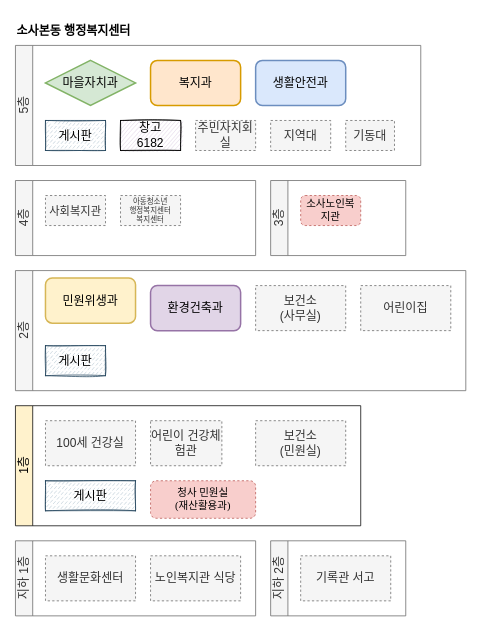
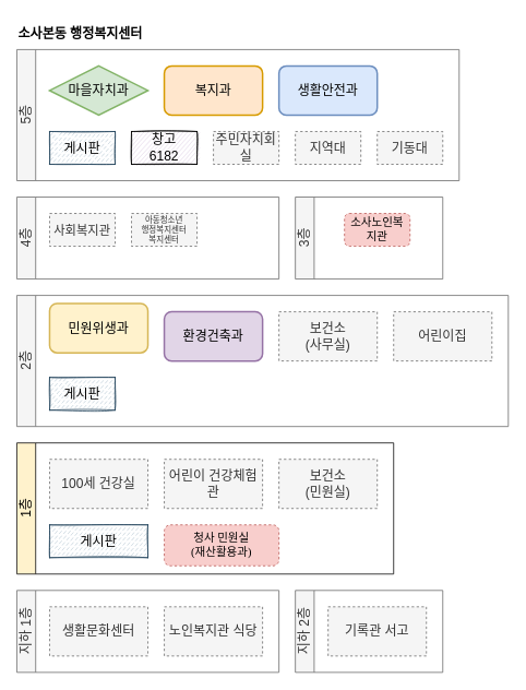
- <mxCell id="11" value="기동대" style="rounded=0;whiteSpace=wrap;html=1;fontSize=16;strokeWidth=1;sketch=0;fillColor=#f5f5f5;fontColor=#333333;strokeColor=#666666;dashed=1;" parent="3" vertex="1"><mxGeometry x="440" y="100" width="65" height="40" as="geometry" /></mxCell>
+ <mxCell id="11" value="기동대" style="rounded=0;whiteSpace=wrap;html=1;fontSize=16;strokeWidth=1;sketch=0;fillColor=#f5f5f5;fontColor=#333333;strokeColor=#666666;dashed=1;" parent="3" vertex="1"><mxGeometry x="440" y="100" width="80" height="40" as="geometry" /></mxCell>
- <mxCell id="16" value="소사노인복지관" style="rounded=1;whiteSpace=wrap;html=1;fontSize=14;dashed=1;fillColor=#f8cecc;strokeColor=#b85450;spacing=2;spacingTop=2;spacingBottom=2;spacingLeft=2;spacingRight=2;fontFamily=Nanum Gothic;fontSource=https%3A%2F%2Ffonts.googleapis.com%2Fcss%3Ffamily%3DNanum%2BGothic;" parent="15" vertex="1"><mxGeometry x="40" y="20" width="80" height="40" as="geometry" /></mxCell>
+ <mxCell id="16" value="소사노인복지관" style="rounded=1;whiteSpace=wrap;html=1;fontSize=14;dashed=1;fillColor=#f8cecc;strokeColor=#b85450;spacing=2;spacingTop=2;spacingBottom=2;spacingLeft=2;spacingRight=2;fontFamily=Nanum Gothic;fontSource=https%3A%2F%2Ffonts.googleapis.com%2Fcss%3Ffamily%3DNanum%2BGothic;" parent="15" vertex="1"><mxGeometry x="60" y="20" width="80" height="40" as="geometry" /></mxCell>
- <mxCell id="25" value="어린이 건강체험관" style="rounded=0;whiteSpace=wrap;html=1;fontSize=16;fillColor=#f5f5f5;strokeColor=#666666;fontColor=#333333;dashed=1;" parent="23" vertex="1"><mxGeometry x="180" y="20" width="95" height="60" as="geometry" /></mxCell>
+ <mxCell id="25" value="어린이 건강체험관" style="rounded=0;whiteSpace=wrap;html=1;fontSize=16;fillColor=#f5f5f5;strokeColor=#666666;fontColor=#333333;dashed=1;" parent="23" vertex="1"><mxGeometry x="180" y="20" width="120" height="60" as="geometry" /></mxCell>
